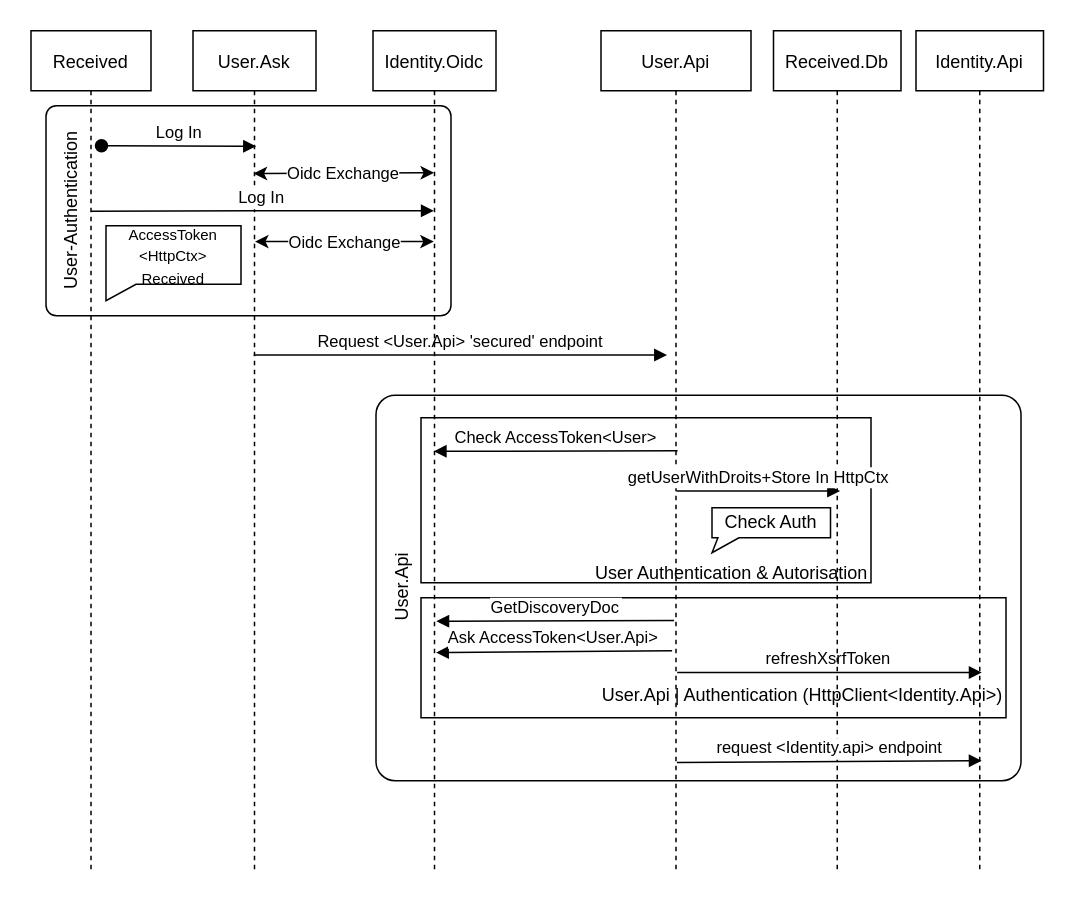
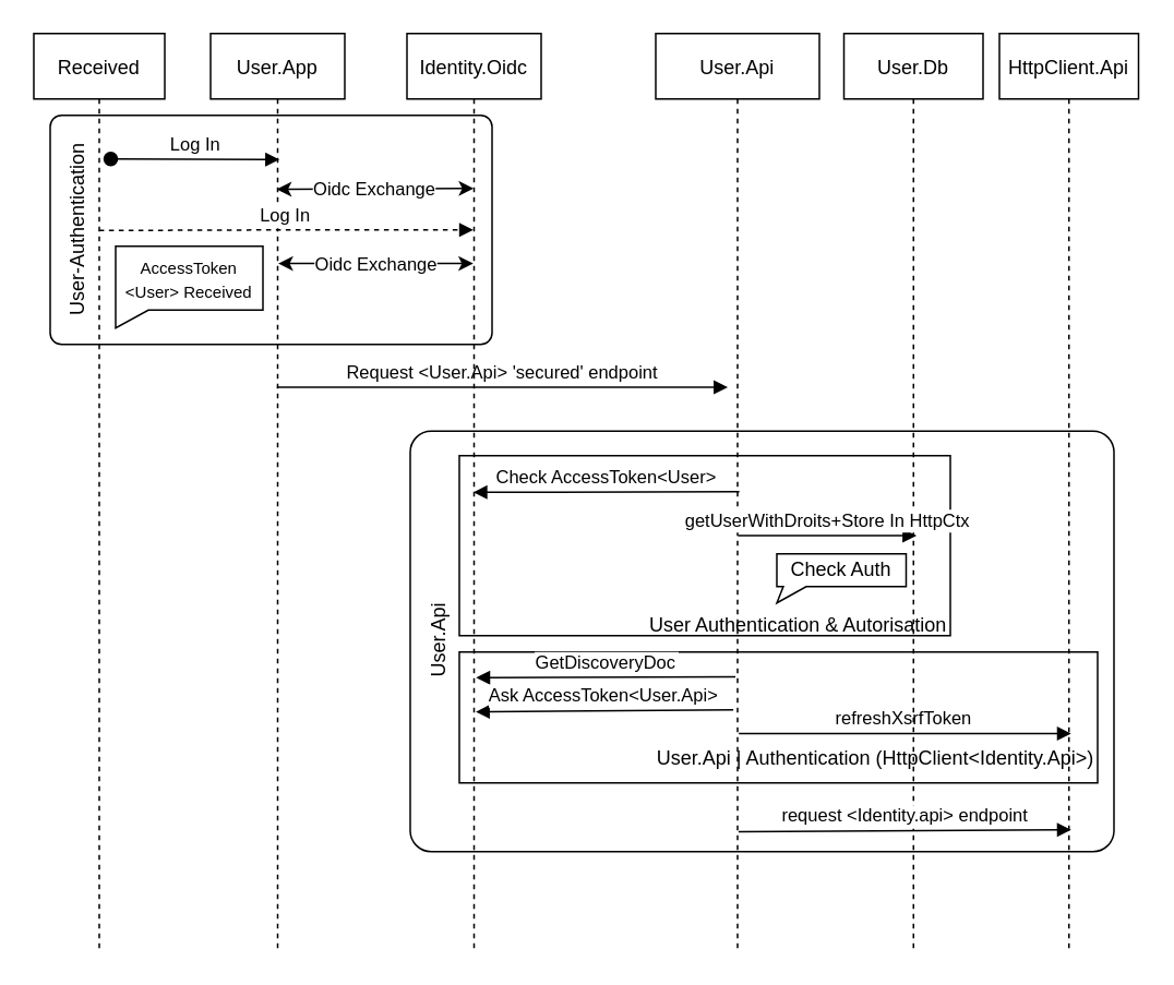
- <mxCell id="5" value="User.Ask" style="shape=umlLifeline;perimeter=lifelinePerimeter;container=1;collapsible=0;recursiveResize=0;rounded=0;shadow=0;strokeWidth=1;" parent="1" vertex="1"><mxGeometry x="128" y="20" width="82" height="560" as="geometry" /></mxCell>
+ <mxCell id="5" value="User.App" style="shape=umlLifeline;perimeter=lifelinePerimeter;container=1;collapsible=0;recursiveResize=0;rounded=0;shadow=0;strokeWidth=1;" parent="1" vertex="1"><mxGeometry x="128" y="20" width="82" height="560" as="geometry" /></mxCell>
- <mxCell id="20" value="Received.Db" style="shape=umlLifeline;perimeter=lifelinePerimeter;container=1;collapsible=0;recursiveResize=0;rounded=0;shadow=0;strokeWidth=1;" parent="1" vertex="1"><mxGeometry x="515" y="20" width="85" height="560" as="geometry" /></mxCell>
+ <mxCell id="20" value="User.Db" style="shape=umlLifeline;perimeter=lifelinePerimeter;container=1;collapsible=0;recursiveResize=0;rounded=0;shadow=0;strokeWidth=1;" parent="1" vertex="1"><mxGeometry x="515" y="20" width="85" height="560" as="geometry" /></mxCell>
- <mxCell id="23" value="Identity.Api" style="shape=umlLifeline;perimeter=lifelinePerimeter;container=1;collapsible=0;recursiveResize=0;rounded=0;shadow=0;strokeWidth=1;" parent="1" vertex="1"><mxGeometry x="610" y="20" width="85" height="560" as="geometry" /></mxCell>
+ <mxCell id="23" value="HttpClient.Api" style="shape=umlLifeline;perimeter=lifelinePerimeter;container=1;collapsible=0;recursiveResize=0;rounded=0;shadow=0;strokeWidth=1;" parent="1" vertex="1"><mxGeometry x="610" y="20" width="85" height="560" as="geometry" /></mxCell>
- <mxCell id="6" value="Log In" style="verticalAlign=bottom;endArrow=block;shadow=0;strokeWidth=1;exitX=0.499;exitY=0.215;exitDx=0;exitDy=0;exitPerimeter=0;" parent="1" source="7" target="17" edge="1"><mxGeometry relative="1" as="geometry"><mxPoint x="65" y="140.05" as="sourcePoint" /><Array as="points"><mxPoint x="178" y="140" /></Array></mxGeometry></mxCell>
+ <mxCell id="6" value="Log In" style="verticalAlign=bottom;endArrow=block;shadow=0;strokeWidth=1;exitX=0.499;exitY=0.215;exitDx=0;exitDy=0;exitPerimeter=0;dashed=1;" parent="1" source="7" target="17" edge="1"><mxGeometry relative="1" as="geometry"><mxPoint x="65" y="140.05" as="sourcePoint" /><Array as="points"><mxPoint x="178" y="140" /></Array></mxGeometry></mxCell>
- <mxCell id="9" value="&lt;font style=&quot;font-size: 10px;&quot;&gt;AccessToken&lt;br&gt;&amp;lt;HttpCtx&amp;gt; Received&lt;/font&gt;" style="shape=callout;whiteSpace=wrap;html=1;perimeter=calloutPerimeter;size=11;position=0;position2=0;base=20;" parent="1" vertex="1"><mxGeometry x="70" y="150" width="90" height="50" as="geometry" /></mxCell>
+ <mxCell id="9" value="&lt;font style=&quot;font-size: 10px;&quot;&gt;AccessToken&lt;br&gt;&amp;lt;User&amp;gt; Received&lt;/font&gt;" style="shape=callout;whiteSpace=wrap;html=1;perimeter=calloutPerimeter;size=11;position=0;position2=0;base=20;" parent="1" vertex="1"><mxGeometry x="70" y="150" width="90" height="50" as="geometry" /></mxCell>
